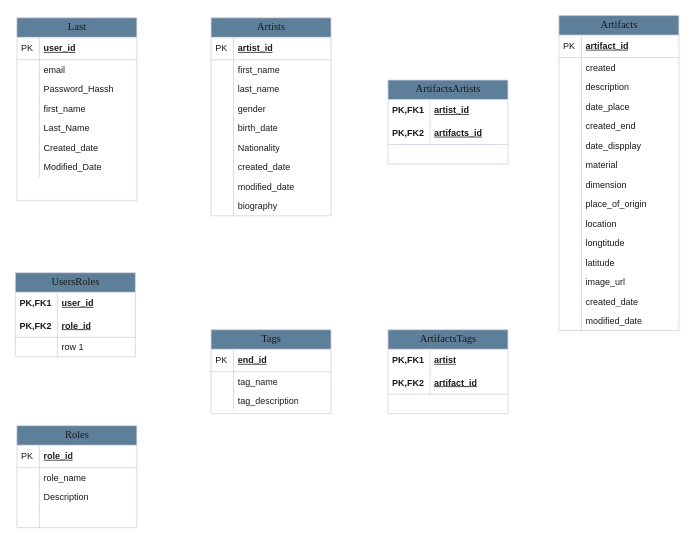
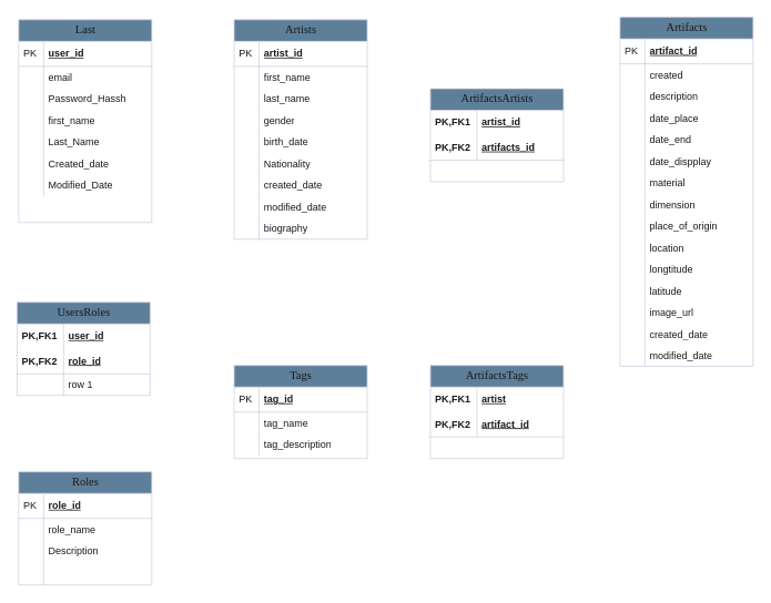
- <mxCell id="61" value="created_end" style="shape=partialRectangle;top=0;left=0;right=0;bottom=0;html=1;align=left;verticalAlign=top;fillColor=none;spacingLeft=34;spacingRight=4;whiteSpace=wrap;overflow=hidden;rotatable=0;points=[[0,0.5],[1,0.5]];portConstraint=eastwest;dropTarget=0;labelBackgroundColor=none;strokeColor=#D0CEE2;fontColor=#1A1A1A;" vertex="1" parent="52"><mxGeometry y="134" width="160" height="26" as="geometry" /></mxCell>
+ <mxCell id="61" value="date_end" style="shape=partialRectangle;top=0;left=0;right=0;bottom=0;html=1;align=left;verticalAlign=top;fillColor=none;spacingLeft=34;spacingRight=4;whiteSpace=wrap;overflow=hidden;rotatable=0;points=[[0,0.5],[1,0.5]];portConstraint=eastwest;dropTarget=0;labelBackgroundColor=none;strokeColor=#D0CEE2;fontColor=#1A1A1A;" vertex="1" parent="52"><mxGeometry y="134" width="160" height="26" as="geometry" /></mxCell>
- <mxCell id="89" value="end_id" style="shape=partialRectangle;top=0;left=0;right=0;bottom=1;html=1;align=left;verticalAlign=middle;fillColor=none;spacingLeft=34;spacingRight=4;whiteSpace=wrap;overflow=hidden;rotatable=0;points=[[0,0.5],[1,0.5]];portConstraint=eastwest;dropTarget=0;fontStyle=5;labelBackgroundColor=none;strokeColor=#D0CEE2;fontColor=#1A1A1A;" vertex="1" parent="88"><mxGeometry y="26" width="160" height="30" as="geometry" /></mxCell>
+ <mxCell id="89" value="tag_id" style="shape=partialRectangle;top=0;left=0;right=0;bottom=1;html=1;align=left;verticalAlign=middle;fillColor=none;spacingLeft=34;spacingRight=4;whiteSpace=wrap;overflow=hidden;rotatable=0;points=[[0,0.5],[1,0.5]];portConstraint=eastwest;dropTarget=0;fontStyle=5;labelBackgroundColor=none;strokeColor=#D0CEE2;fontColor=#1A1A1A;" vertex="1" parent="88"><mxGeometry y="26" width="160" height="30" as="geometry" /></mxCell>
